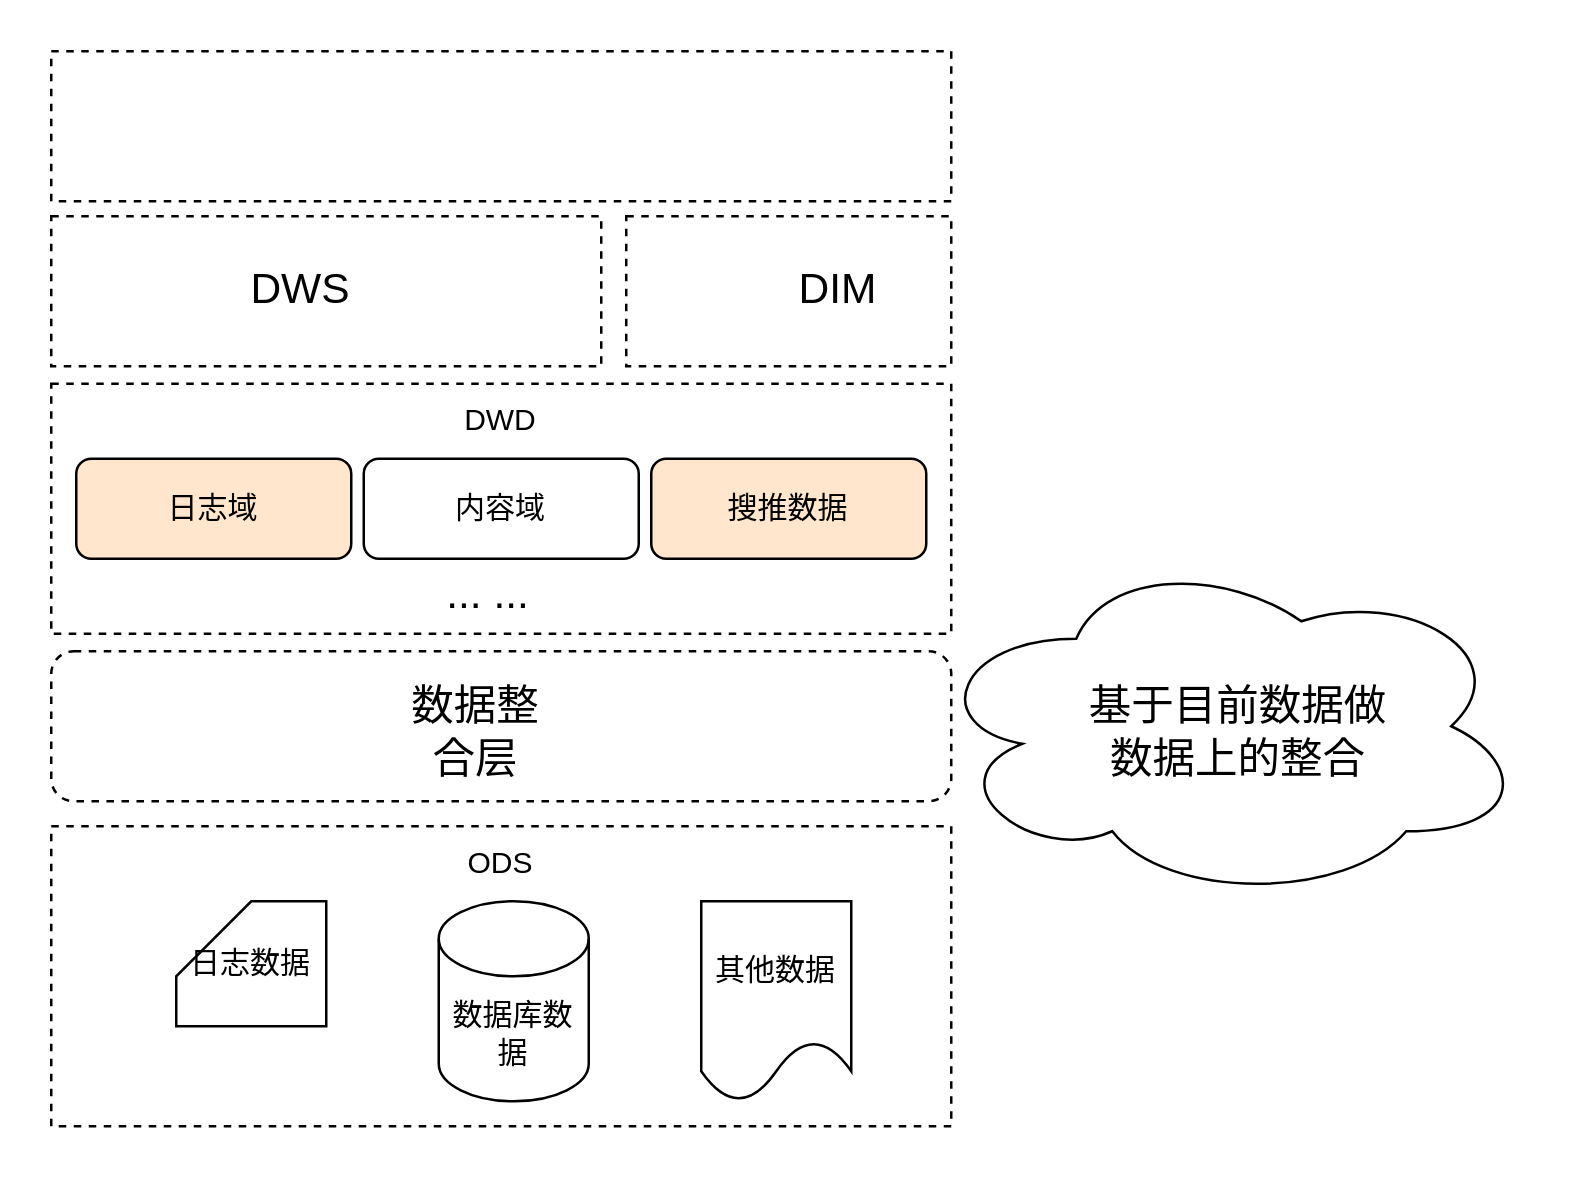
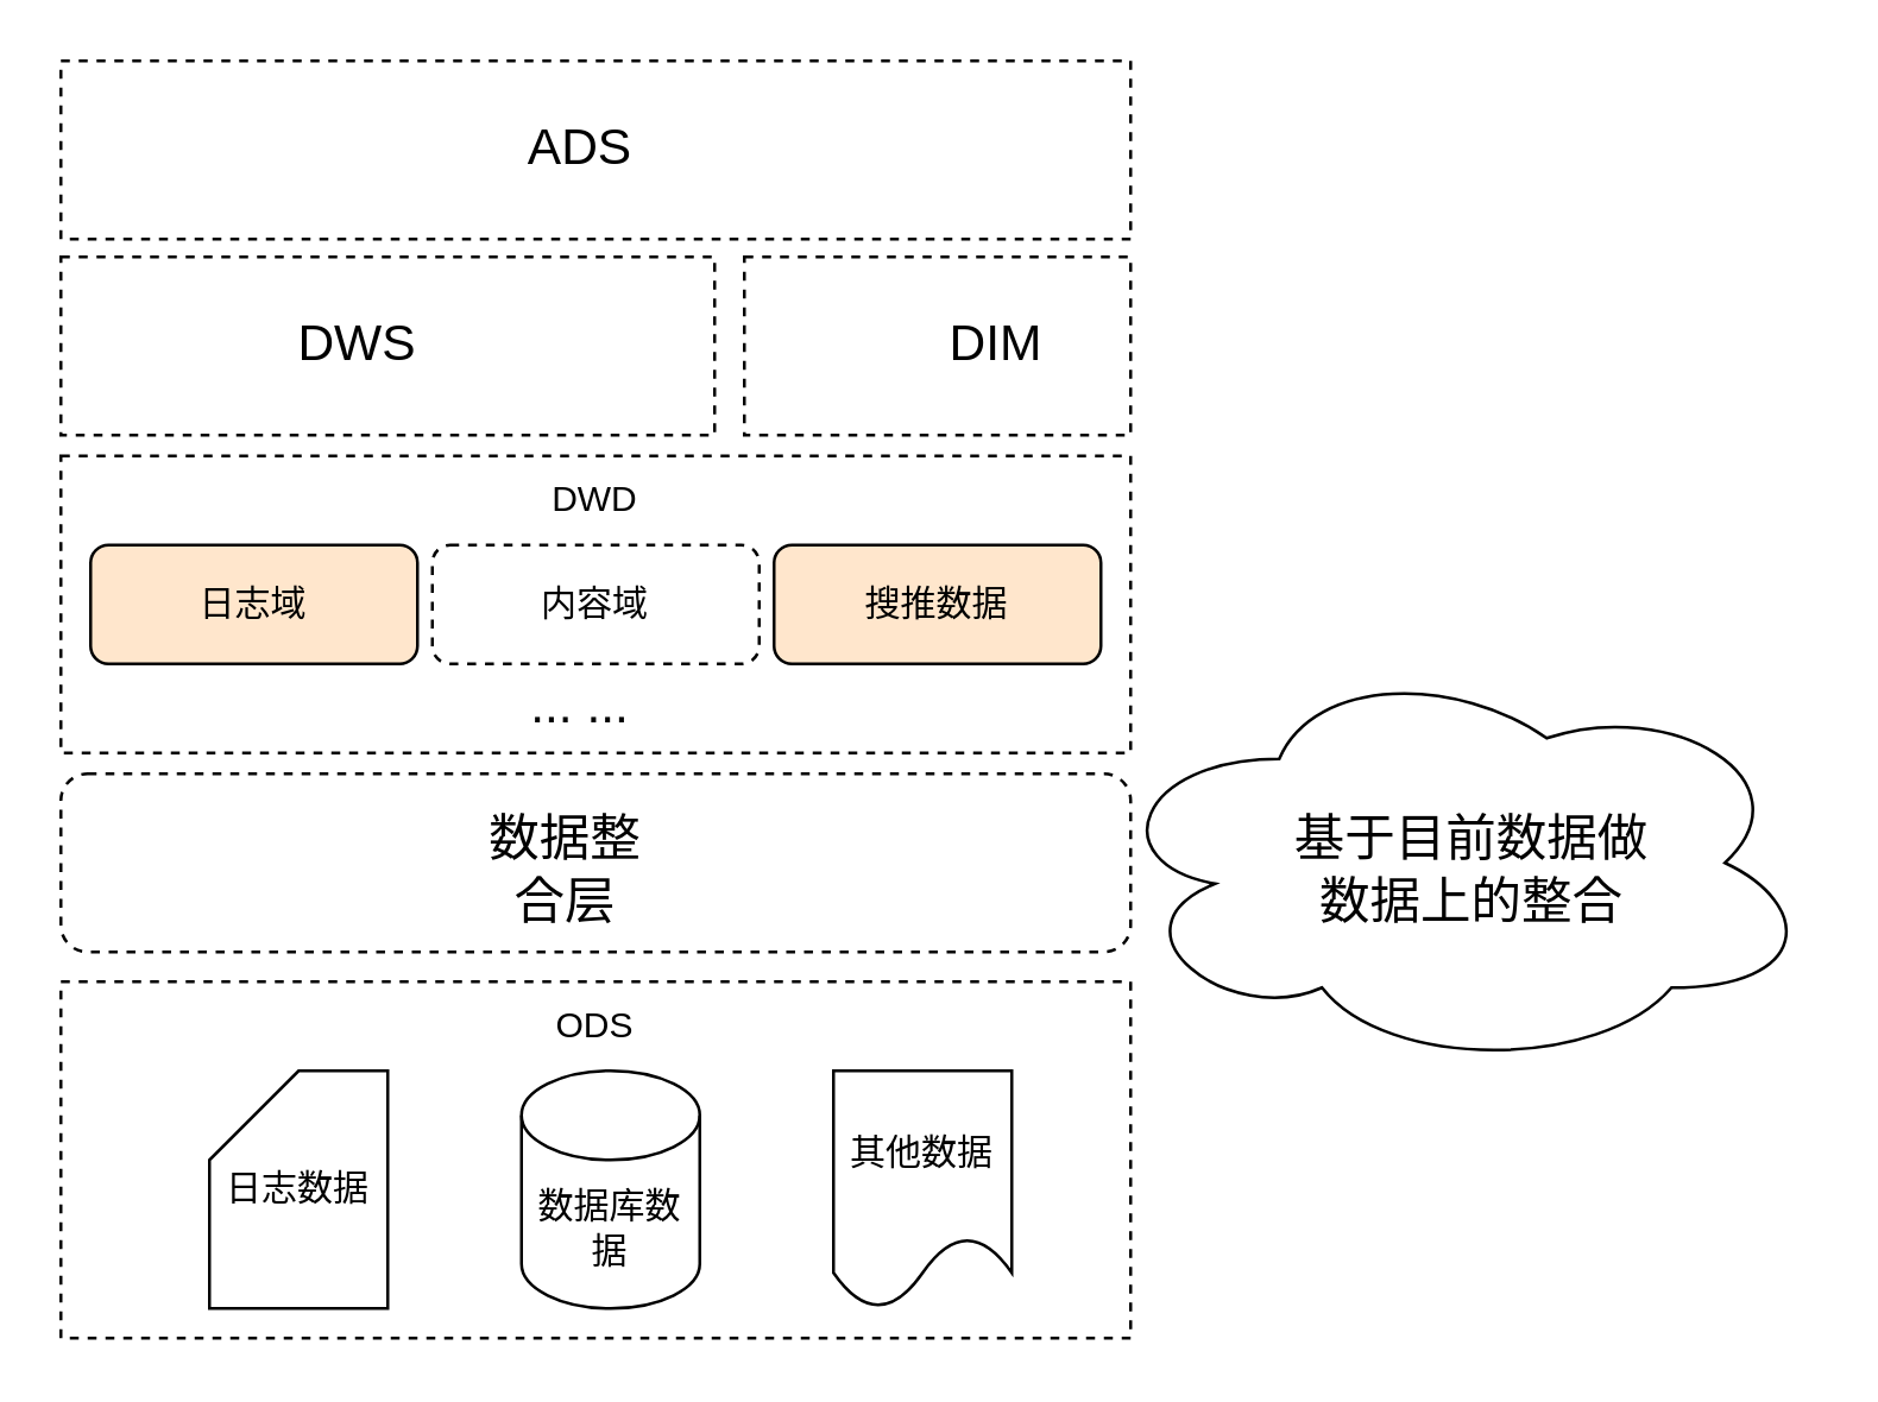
+ <mxCell id="20" value="ADS" style="text;html=1;strokeColor=none;fillColor=none;align=center;verticalAlign=middle;whiteSpace=wrap;rounded=0;fontSize=17;" vertex="1" parent="1"><mxGeometry x="165" y="35" width="60" height="30" as="geometry" /></mxCell>
- <mxCell id="9" value="内容域" style="rounded=1;whiteSpace=wrap;html=1;" vertex="1" parent="1"><mxGeometry x="145" y="183" width="110" height="40" as="geometry" /></mxCell>
+ <mxCell id="9" value="内容域" style="rounded=1;whiteSpace=wrap;html=1;dashed=1;" vertex="1" parent="1"><mxGeometry x="145" y="183" width="110" height="40" as="geometry" /></mxCell>
- <mxCell id="3" value="日志数据" style="shape=card;whiteSpace=wrap;html=1;" vertex="1" parent="1"><mxGeometry x="70" y="360" width="60" height="50" as="geometry" /></mxCell>
+ <mxCell id="3" value="日志数据" style="shape=card;whiteSpace=wrap;html=1;" vertex="1" parent="1"><mxGeometry x="70" y="360" width="60" height="80" as="geometry" /></mxCell>
